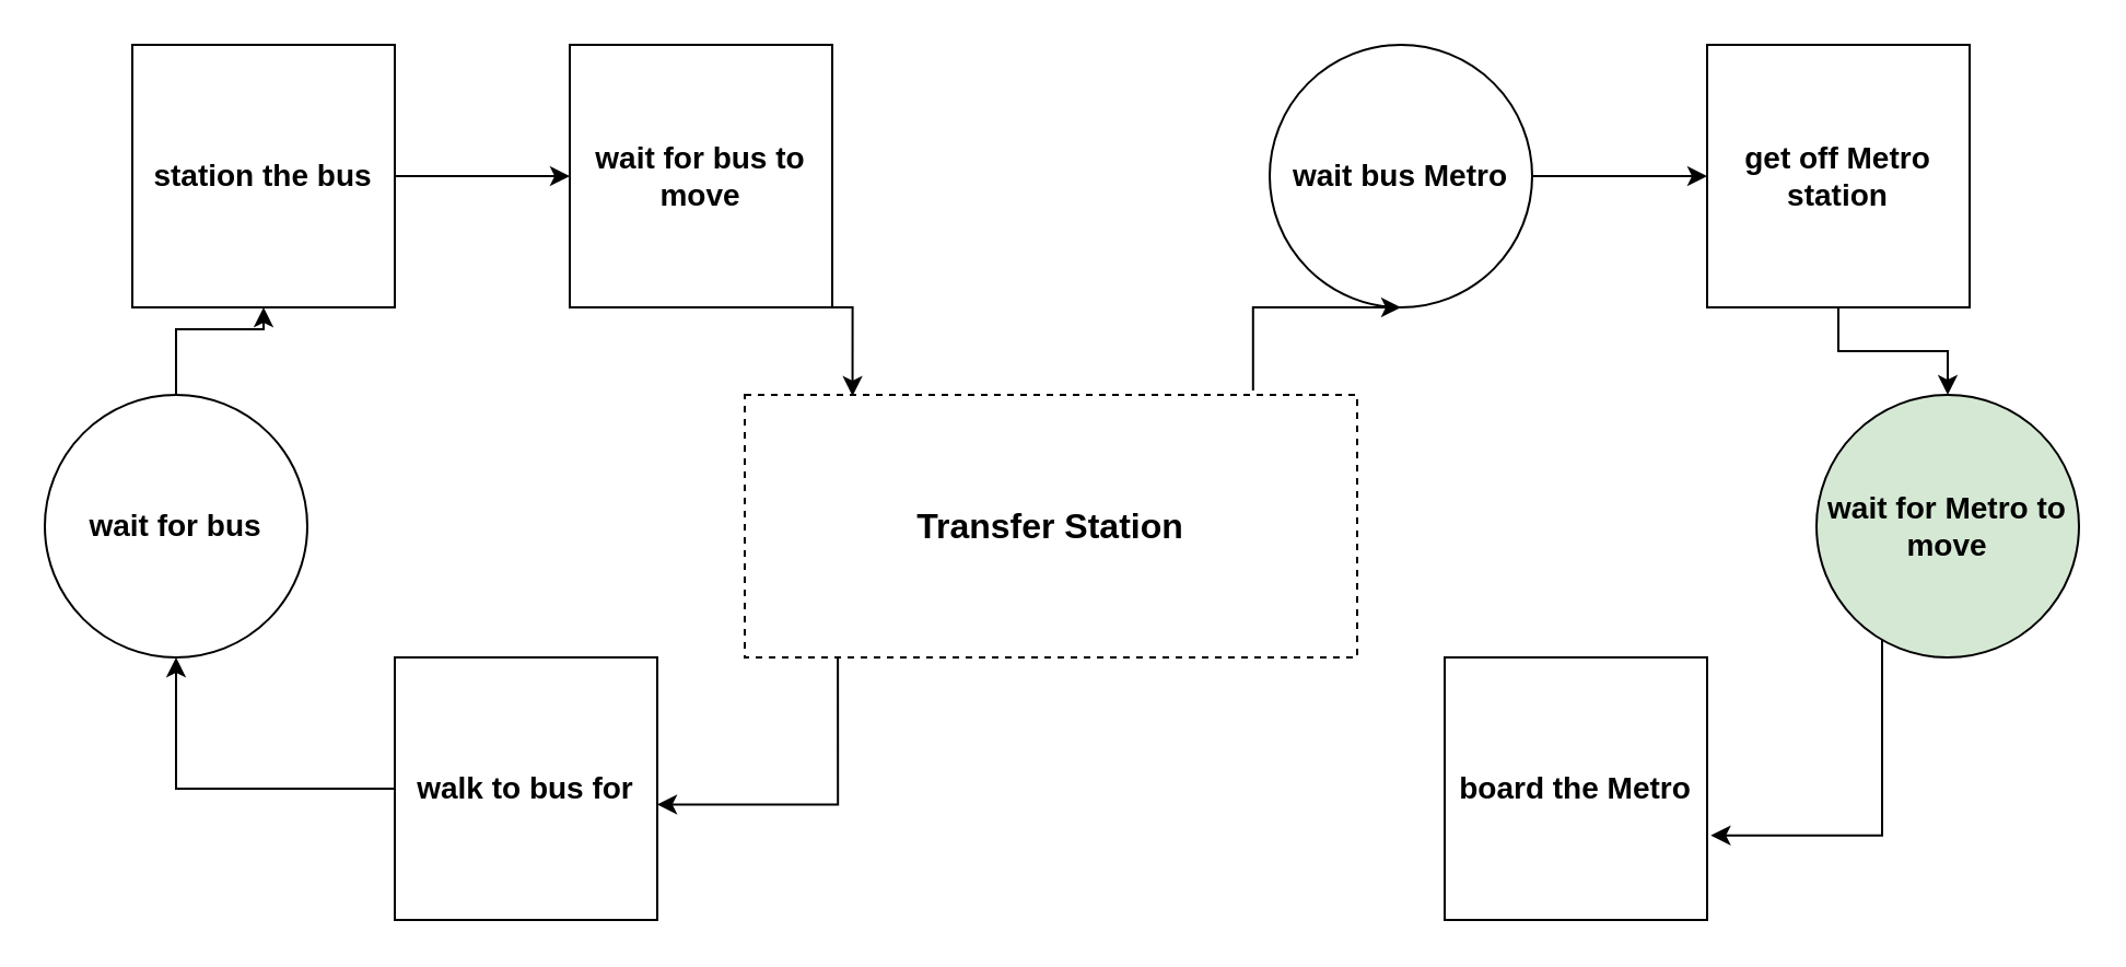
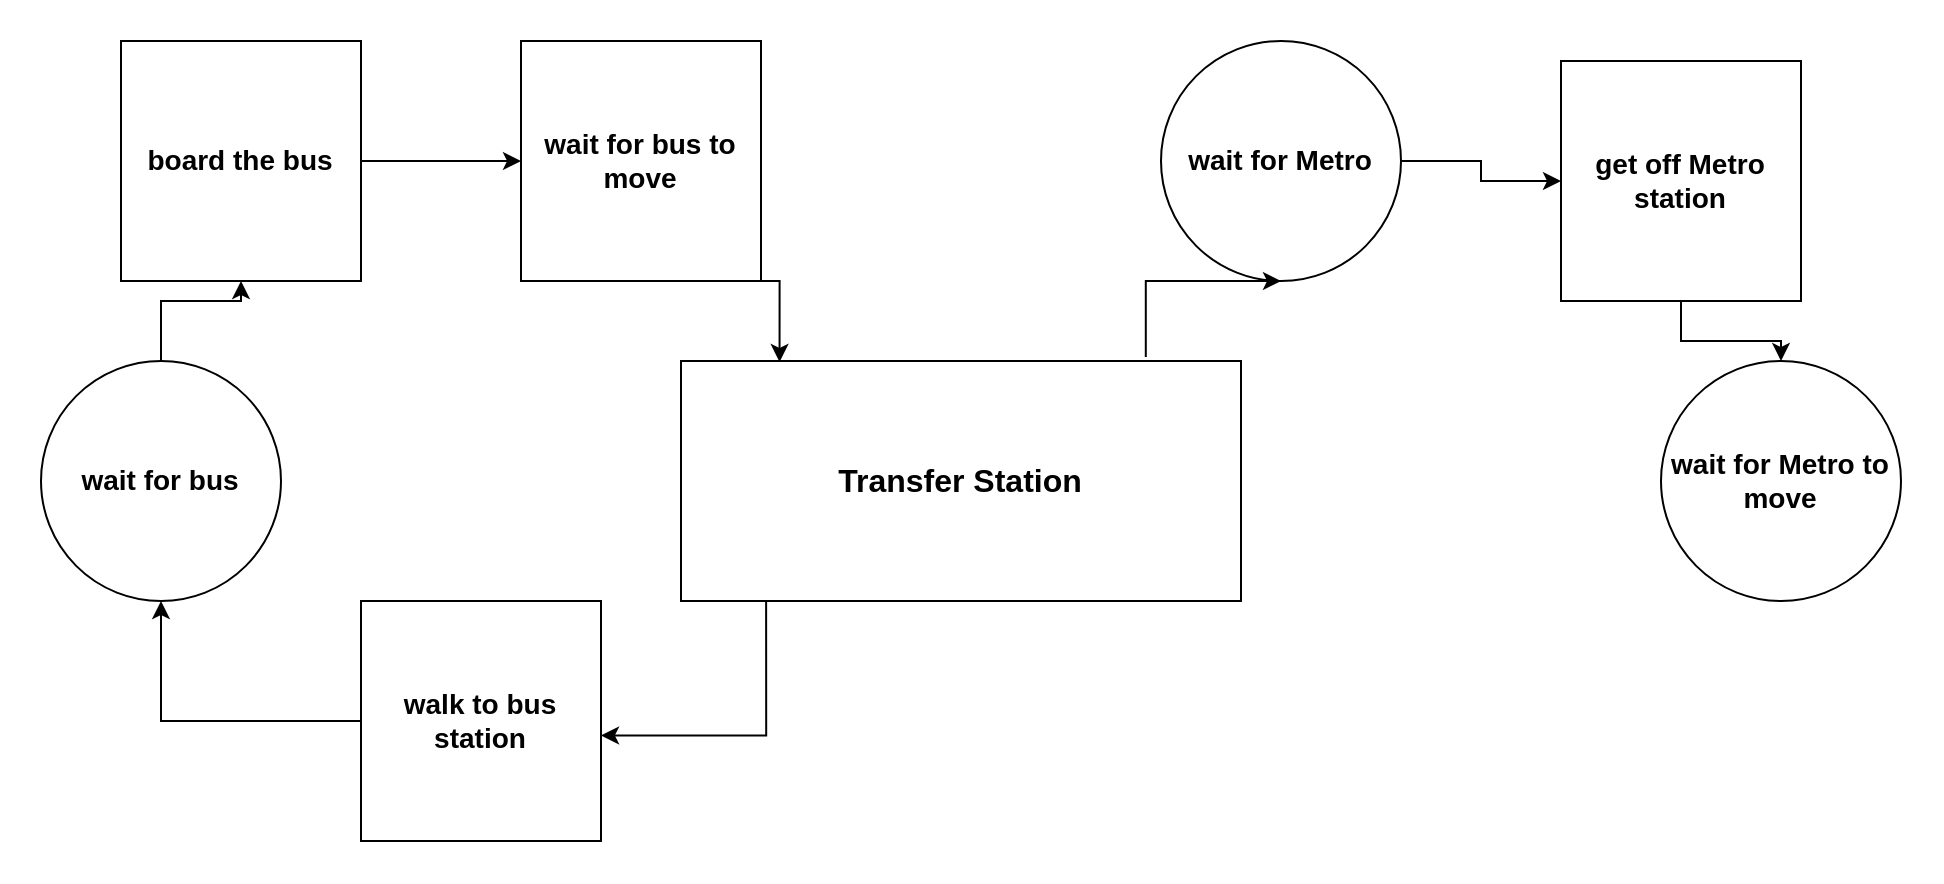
- <mxCell id="9" value="&lt;font style=&quot;font-size: 14px;&quot;&gt;&lt;b&gt;station the bus&lt;/b&gt;&lt;/font&gt;" style="whiteSpace=wrap;html=1;aspect=fixed;" vertex="1" parent="1"><mxGeometry x="60" y="20" width="120" height="120" as="geometry" /></mxCell>
+ <mxCell id="9" value="&lt;font style=&quot;font-size: 14px;&quot;&gt;&lt;b&gt;board the bus&lt;/b&gt;&lt;/font&gt;" style="whiteSpace=wrap;html=1;aspect=fixed;" vertex="1" parent="1"><mxGeometry x="60" y="20" width="120" height="120" as="geometry" /></mxCell>
- <mxCell id="5" value="&lt;b&gt;&lt;font style=&quot;font-size: 14px;&quot;&gt;wait bus Metro&lt;/font&gt;&lt;/b&gt;" style="ellipse;whiteSpace=wrap;html=1;aspect=fixed;" vertex="1" parent="1"><mxGeometry x="580" y="20" width="120" height="120" as="geometry" /></mxCell>
+ <mxCell id="5" value="&lt;b&gt;&lt;font style=&quot;font-size: 14px;&quot;&gt;wait for Metro&lt;/font&gt;&lt;/b&gt;" style="ellipse;whiteSpace=wrap;html=1;aspect=fixed;" vertex="1" parent="1"><mxGeometry x="580" y="20" width="120" height="120" as="geometry" /></mxCell>
- <mxCell id="13" value="&lt;b&gt;&lt;font style=&quot;font-size: 14px;&quot;&gt;get off Metro station&lt;/font&gt;&lt;/b&gt;" style="whiteSpace=wrap;html=1;aspect=fixed;" vertex="1" parent="1"><mxGeometry x="780" y="20" width="120" height="120" as="geometry" /></mxCell>
+ <mxCell id="13" value="&lt;b&gt;&lt;font style=&quot;font-size: 14px;&quot;&gt;get off Metro station&lt;/font&gt;&lt;/b&gt;" style="whiteSpace=wrap;html=1;aspect=fixed;" vertex="1" parent="1"><mxGeometry x="780" y="30" width="120" height="120" as="geometry" /></mxCell>
- <mxCell id="16" value="&lt;span style=&quot;font-family: &amp;quot;PingFang SC&amp;quot;, Arial, &amp;quot;Hiragino Sans GB&amp;quot;, STHeiti, &amp;quot;Microsoft YaHei&amp;quot;, &amp;quot;WenQuanYi Micro Hei&amp;quot;, sans-serif; font-size: 16px; font-variant-ligatures: no-common-ligatures; font-weight: 600; text-align: start; background-color: rgb(255, 255, 255);&quot;&gt;Transfer Station&lt;/span&gt;" style="rounded=0;whiteSpace=wrap;html=1;fillStyle=auto;fillColor=default;dashed=1;" vertex="1" parent="1"><mxGeometry x="340" y="180" width="280" height="120" as="geometry" /></mxCell>
+ <mxCell id="16" value="&lt;span style=&quot;font-family: &amp;quot;PingFang SC&amp;quot;, Arial, &amp;quot;Hiragino Sans GB&amp;quot;, STHeiti, &amp;quot;Microsoft YaHei&amp;quot;, &amp;quot;WenQuanYi Micro Hei&amp;quot;, sans-serif; font-size: 16px; font-variant-ligatures: no-common-ligatures; font-weight: 600; text-align: start; background-color: rgb(255, 255, 255);&quot;&gt;Transfer Station&lt;/span&gt;" style="rounded=0;whiteSpace=wrap;html=1;fillStyle=auto;fillColor=default;" vertex="1" parent="1"><mxGeometry x="340" y="180" width="280" height="120" as="geometry" /></mxCell>
- <mxCell id="14" value="&lt;b&gt;&lt;font style=&quot;font-size: 14px;&quot;&gt;wait for Metro to move&lt;/font&gt;&lt;/b&gt;" style="ellipse;whiteSpace=wrap;html=1;aspect=fixed;fillColor=#d5e8d4;" vertex="1" parent="1"><mxGeometry x="830" y="180" width="120" height="120" as="geometry" /></mxCell>
+ <mxCell id="14" value="&lt;b&gt;&lt;font style=&quot;font-size: 14px;&quot;&gt;wait for Metro to move&lt;/font&gt;&lt;/b&gt;" style="ellipse;whiteSpace=wrap;html=1;aspect=fixed;" vertex="1" parent="1"><mxGeometry x="830" y="180" width="120" height="120" as="geometry" /></mxCell>
- <mxCell id="7" value="&lt;b&gt;&lt;font style=&quot;font-size: 14px;&quot;&gt;walk to bus for&lt;/font&gt;&lt;/b&gt;" style="whiteSpace=wrap;html=1;aspect=fixed;" vertex="1" parent="1"><mxGeometry x="180" y="300" width="120" height="120" as="geometry" /></mxCell>
+ <mxCell id="7" value="&lt;b&gt;&lt;font style=&quot;font-size: 14px;&quot;&gt;walk to bus station&lt;/font&gt;&lt;/b&gt;" style="whiteSpace=wrap;html=1;aspect=fixed;" vertex="1" parent="1"><mxGeometry x="180" y="300" width="120" height="120" as="geometry" /></mxCell>
- <mxCell id="10" value="&lt;b&gt;&lt;font style=&quot;font-size: 14px;&quot;&gt;board the Metro&lt;/font&gt;&lt;/b&gt;" style="whiteSpace=wrap;html=1;aspect=fixed;" vertex="1" parent="1"><mxGeometry x="660" y="300" width="120" height="120" as="geometry" /></mxCell>
- <mxCell id="19" style="edgeStyle=orthogonalEdgeStyle;rounded=0;orthogonalLoop=1;jettySize=auto;html=1;entryX=1.014;entryY=0.678;entryDx=0;entryDy=0;entryPerimeter=0;" edge="1" parent="1" source="14" target="10"><mxGeometry relative="1" as="geometry"><Array as="points"><mxPoint x="860" y="381" /></Array></mxGeometry></mxCell>
